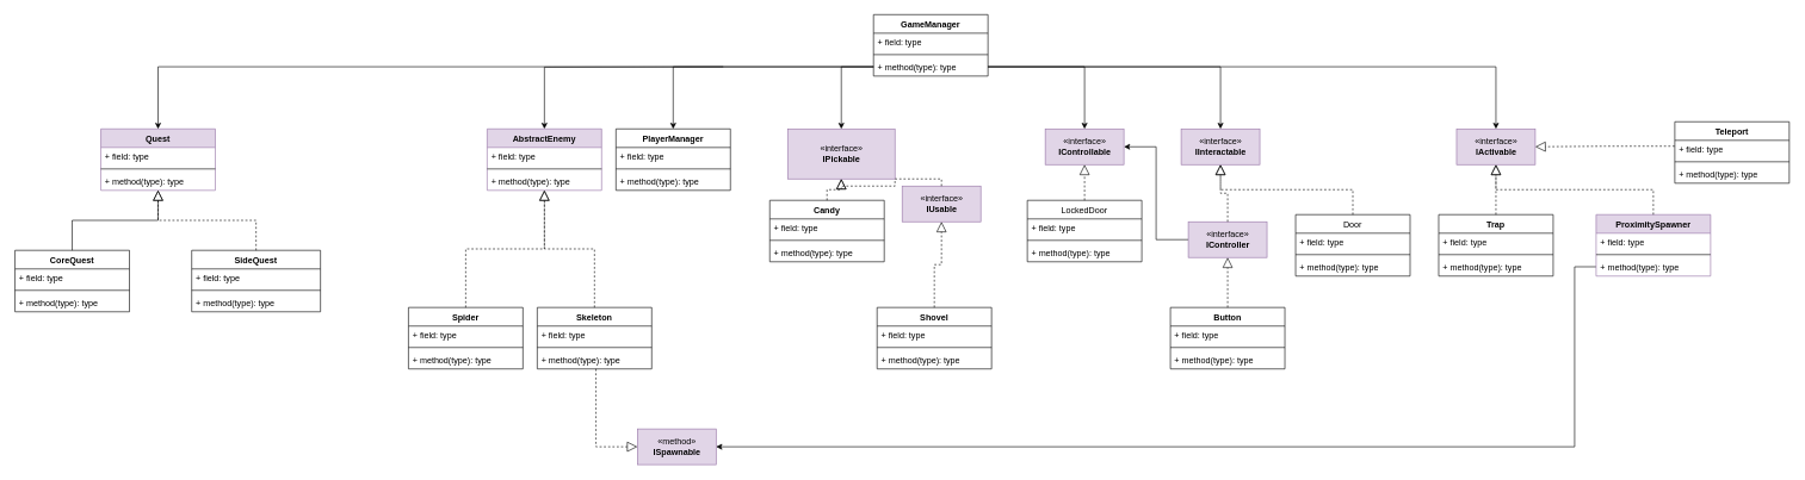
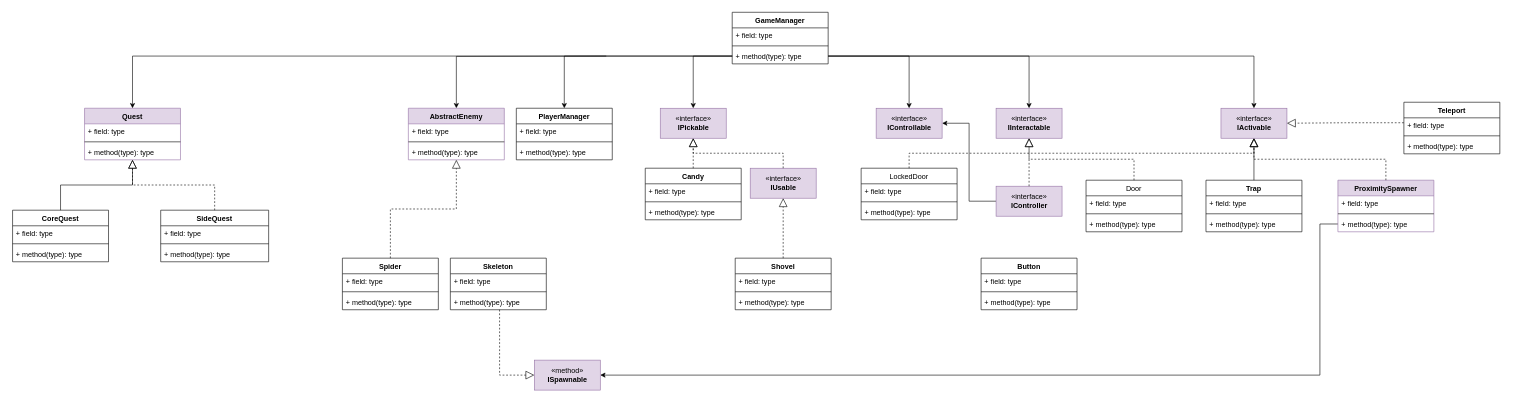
- <mxCell id="24" value="«interface»&lt;br&gt;&lt;b&gt;IInteractable&lt;/b&gt;" style="html=1;fillColor=#e1d5e7;strokeColor=#9673a6;" parent="1" vertex="1"><mxGeometry x="1650" y="180" width="110" height="50" as="geometry" /></mxCell>
+ <mxCell id="24" value="«interface»&lt;br&gt;&lt;b&gt;IInteractable&lt;/b&gt;" style="html=1;fillColor=#e1d5e7;strokeColor=#9673a6;" parent="1" vertex="1"><mxGeometry x="1660" y="180" width="110" height="50" as="geometry" /></mxCell>
- <mxCell id="22" value="«interface»&lt;br&gt;&lt;b&gt;IPickable&lt;/b&gt;" style="html=1;fillColor=#e1d5e7;strokeColor=#9673a6;" parent="1" vertex="1"><mxGeometry x="1100" y="180" width="150" height="70" as="geometry" /></mxCell>
+ <mxCell id="22" value="«interface»&lt;br&gt;&lt;b&gt;IPickable&lt;/b&gt;" style="html=1;fillColor=#e1d5e7;strokeColor=#9673a6;" parent="1" vertex="1"><mxGeometry x="1100" y="180" width="110" height="50" as="geometry" /></mxCell>
- <mxCell id="54" value="" style="endArrow=block;dashed=1;endFill=0;endSize=12;html=1;rounded=0;edgeStyle=orthogonalEdgeStyle;exitX=0.5;exitY=0;exitDx=0;exitDy=0;entryX=0.5;entryY=1;entryDx=0;entryDy=0;" parent="1" source="34" target="40" edge="1"><mxGeometry width="160" relative="1" as="geometry"><mxPoint x="1900" y="550" as="sourcePoint" /><mxPoint x="2060" y="550" as="targetPoint" /></mxGeometry></mxCell>
+ <mxCell id="54" value="" style="endArrow=block;dashed=1;endFill=0;endSize=12;html=1;rounded=0;edgeStyle=orthogonalEdgeStyle;exitX=0.5;exitY=0;exitDx=0;exitDy=0;" parent="1" source="34" target="25" edge="1"><mxGeometry width="160" relative="1" as="geometry"><mxPoint x="1900" y="550" as="sourcePoint" /><mxPoint x="2060" y="550" as="targetPoint" /></mxGeometry></mxCell>
- <mxCell id="53" value="" style="endArrow=block;dashed=1;endFill=0;endSize=12;html=1;rounded=0;edgeStyle=orthogonalEdgeStyle;exitX=0.5;exitY=0;exitDx=0;exitDy=0;entryX=0.5;entryY=1;entryDx=0;entryDy=0;" parent="1" source="14" target="25" edge="1"><mxGeometry width="160" relative="1" as="geometry"><mxPoint x="2060" y="440" as="sourcePoint" /><mxPoint x="2220" y="440" as="targetPoint" /></mxGeometry></mxCell>
+ <mxCell id="53" value="" style="endArrow=block;dashed=0;endFill=0;endSize=12;html=1;rounded=0;edgeStyle=orthogonalEdgeStyle;exitX=0.5;exitY=0;exitDx=0;exitDy=0;entryX=0.5;entryY=1;entryDx=0;entryDy=0;" parent="1" source="14" target="25" edge="1"><mxGeometry width="160" relative="1" as="geometry"><mxPoint x="2060" y="440" as="sourcePoint" /><mxPoint x="2220" y="440" as="targetPoint" /></mxGeometry></mxCell>
- <mxCell id="23" value="«interface»&lt;br&gt;&lt;b&gt;IUsable&lt;/b&gt;" style="html=1;fillColor=#e1d5e7;strokeColor=#9673a6;" parent="1" vertex="1"><mxGeometry x="1260" y="260" width="110" height="50" as="geometry" /></mxCell>
+ <mxCell id="23" value="«interface»&lt;br&gt;&lt;b&gt;IUsable&lt;/b&gt;" style="html=1;fillColor=#e1d5e7;strokeColor=#9673a6;" parent="1" vertex="1"><mxGeometry x="1250" y="280" width="110" height="50" as="geometry" /></mxCell>
- <mxCell id="80" value="" style="endArrow=block;dashed=1;endFill=0;endSize=12;html=1;rounded=0;edgeStyle=orthogonalEdgeStyle;exitX=0.5;exitY=0;exitDx=0;exitDy=0;" parent="1" source="72" target="76" edge="1"><mxGeometry width="160" relative="1" as="geometry"><mxPoint x="470" y="600" as="sourcePoint" /><mxPoint x="630" y="600" as="targetPoint" /></mxGeometry></mxCell>
- <mxCell id="59" value="" style="endArrow=block;dashed=1;endFill=0;endSize=12;html=1;rounded=0;edgeStyle=orthogonalEdgeStyle;exitX=0.5;exitY=0;exitDx=0;exitDy=0;entryX=0.5;entryY=1;entryDx=0;entryDy=0;" parent="1" source="55" target="39" edge="1"><mxGeometry width="160" relative="1" as="geometry"><mxPoint x="1710" y="560" as="sourcePoint" /><mxPoint x="1870" y="560" as="targetPoint" /></mxGeometry></mxCell>
